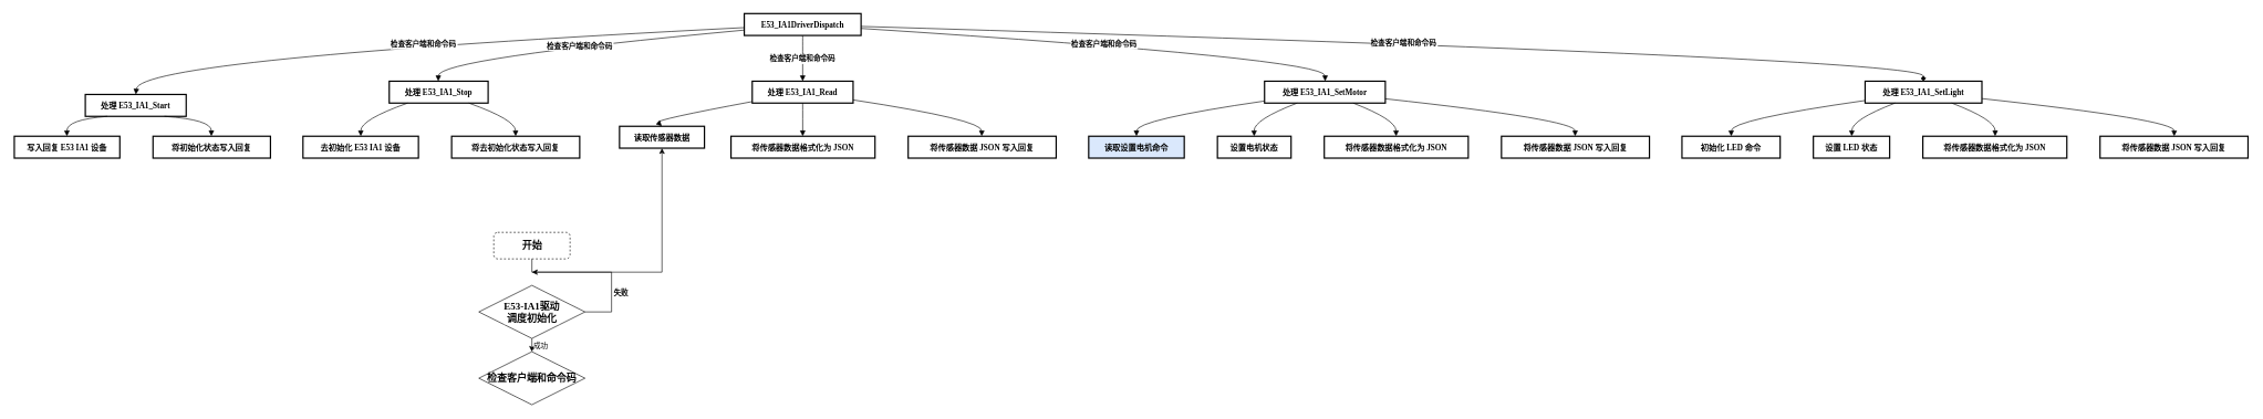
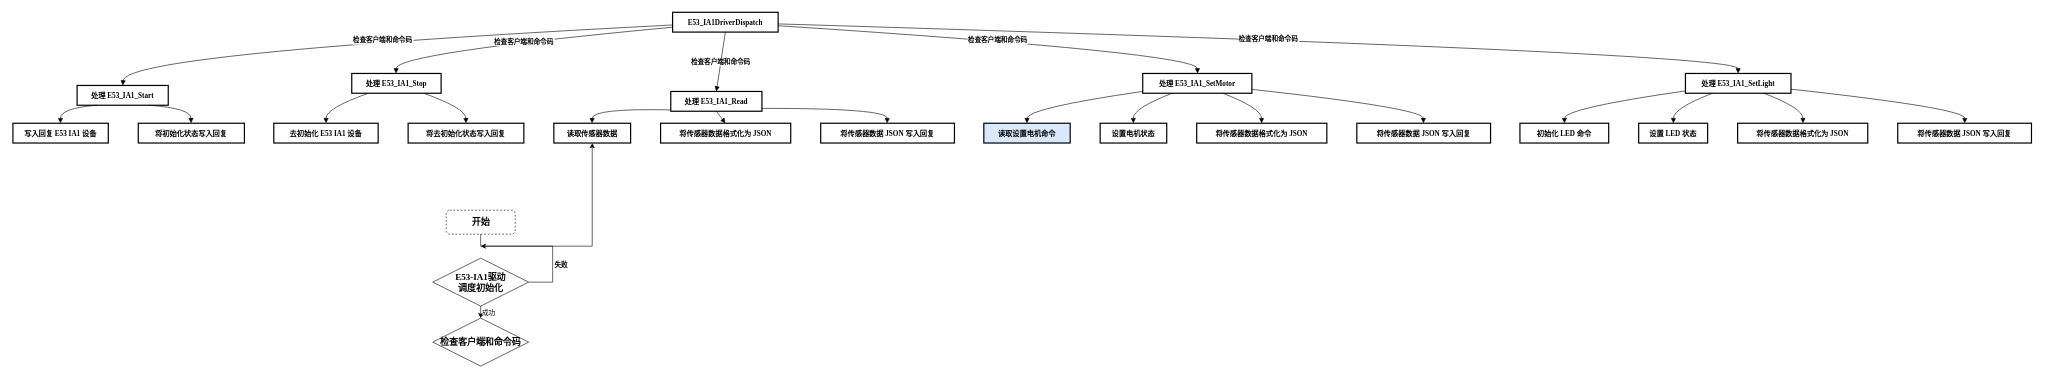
- <mxCell id="7" value="检查客户端和命令码" style="curved=1;startArrow=none;endArrow=diamond;exitX=0.999;exitY=0.586;entryX=0.499;entryY=-0.006;rounded=0;fontFamily=宋体;fontStyle=1;" edge="1" parent="1" source="2" target="9"><mxGeometry relative="1" as="geometry"><Array as="points"><mxPoint x="2897" y="88" /></Array></mxGeometry></mxCell>
+ <mxCell id="7" value="检查客户端和命令码" style="curved=1;startArrow=none;endArrow=block;exitX=0.999;exitY=0.586;entryX=0.499;entryY=-0.006;rounded=0;fontFamily=宋体;fontStyle=1" edge="1" parent="1" source="2" target="9"><mxGeometry relative="1" as="geometry"><Array as="points"><mxPoint x="2897" y="88" /></Array></mxGeometry></mxCell>
- <mxCell id="29" value="处理 E53_IA1_Read" style="whiteSpace=wrap;strokeWidth=2;fontFamily=宋体;fontStyle=1" vertex="1" parent="28"><mxGeometry x="210" width="152" height="33" as="geometry" /></mxCell>
+ <mxCell id="29" value="处理 E53_IA1_Read" style="whiteSpace=wrap;strokeWidth=2;fontFamily=宋体;fontStyle=1" vertex="1" parent="28"><mxGeometry x="195" y="30" width="152" height="33" as="geometry" /></mxCell>
- <mxCell id="30" value="读取传感器数据" style="whiteSpace=wrap;strokeWidth=2;fontFamily=宋体;fontStyle=1" vertex="1" parent="28"><mxGeometry x="10" y="68" width="128" height="33" as="geometry" /></mxCell>
+ <mxCell id="30" value="读取传感器数据" style="whiteSpace=wrap;strokeWidth=2;fontFamily=宋体;fontStyle=1" vertex="1" parent="28"><mxGeometry y="83" width="128" height="33" as="geometry" /></mxCell>
